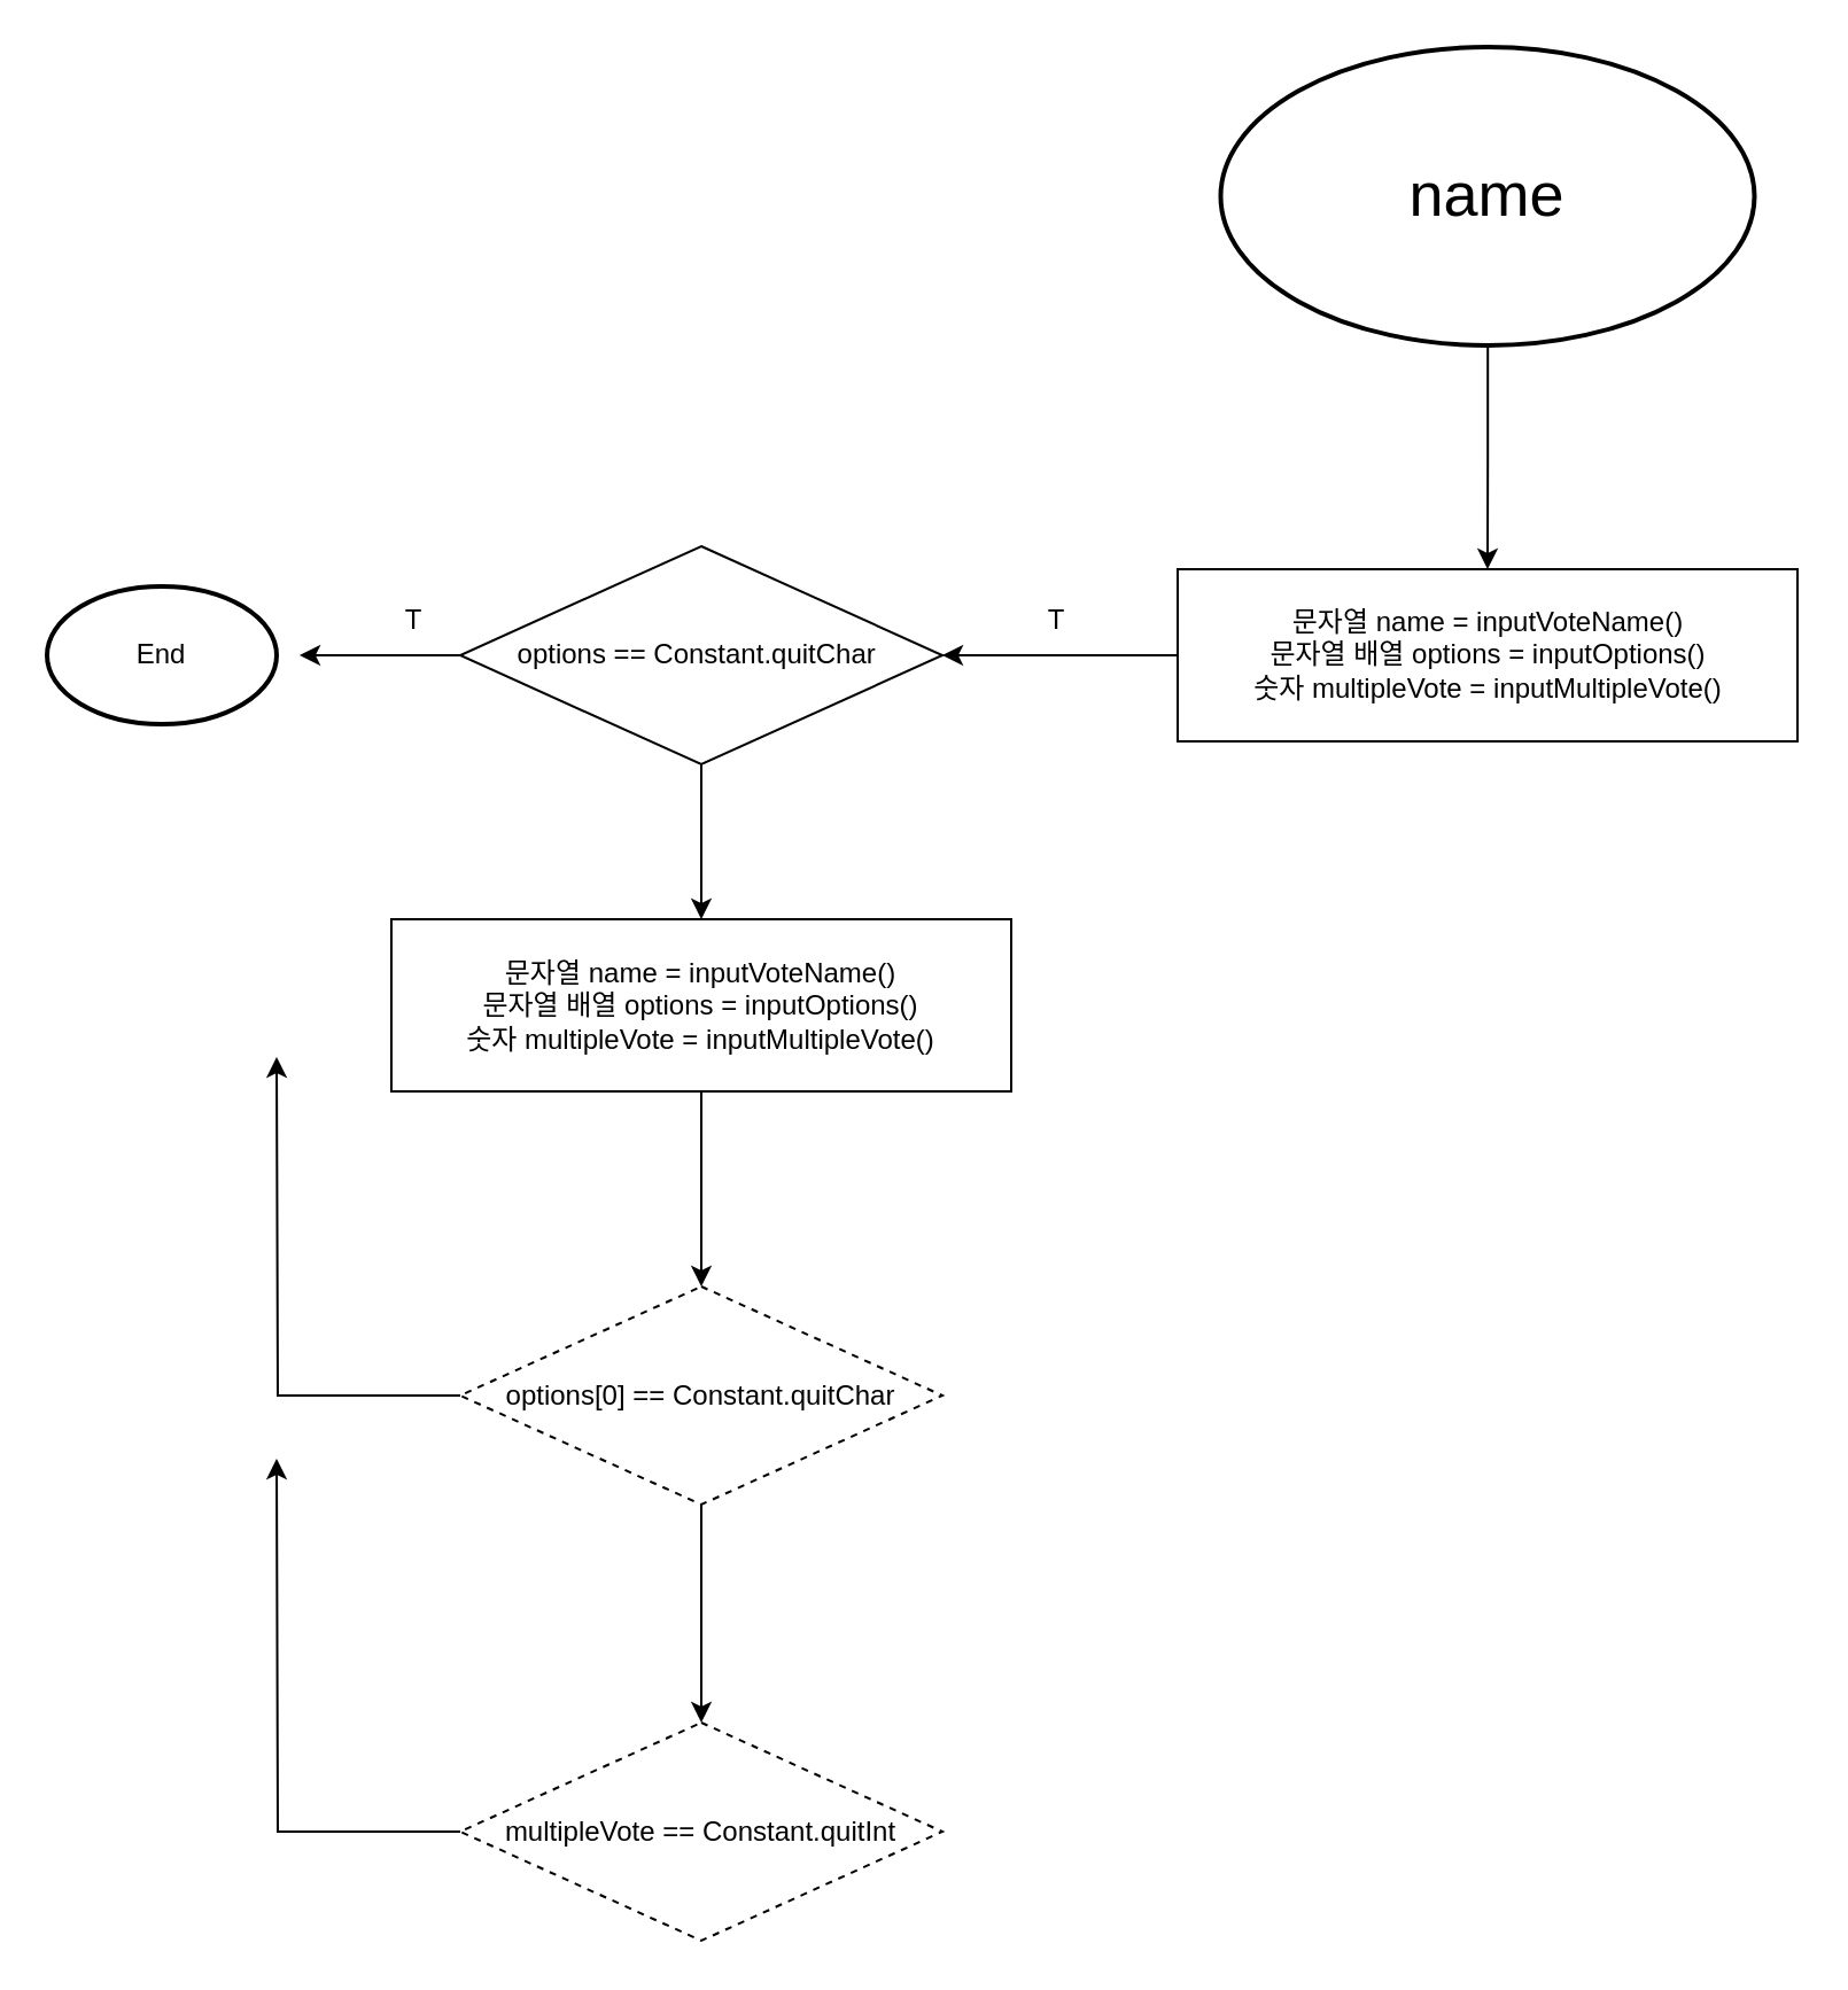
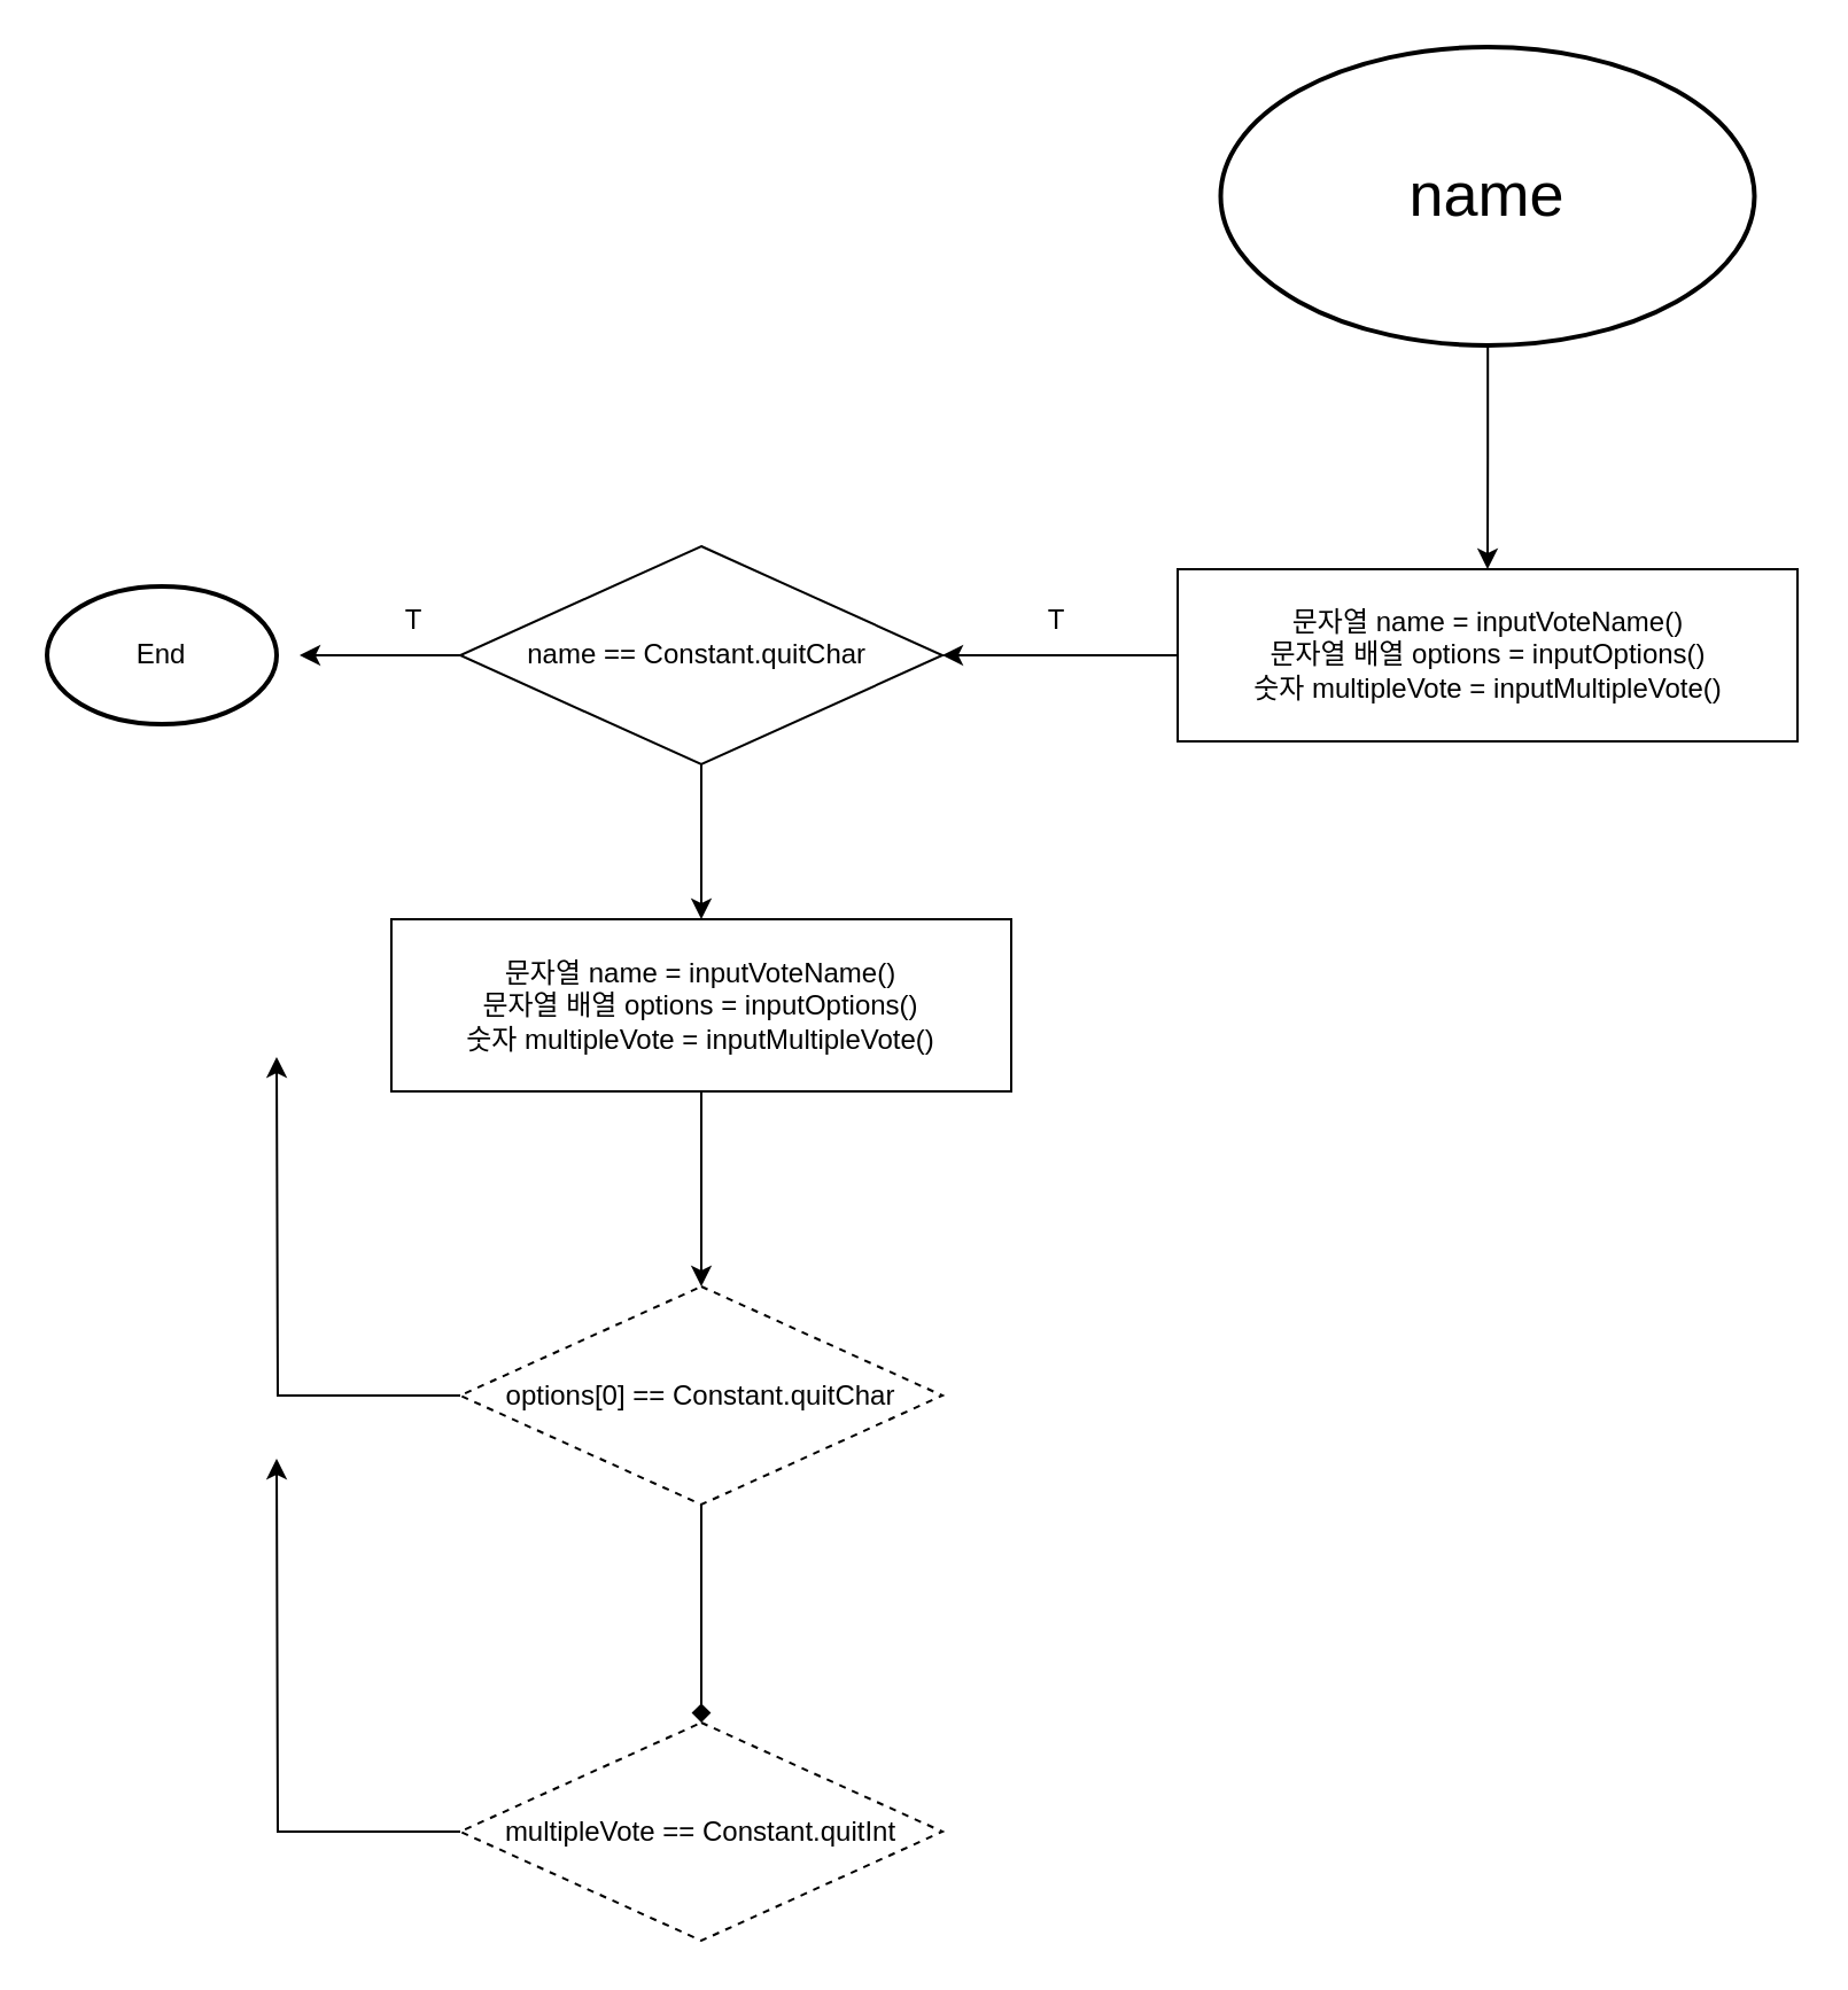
- <mxCell id="7" value="options == Constant.quitChar&amp;nbsp;" style="rhombus;whiteSpace=wrap;html=1;" vertex="1" parent="1"><mxGeometry x="200" y="237.5" width="210" height="95" as="geometry" /></mxCell>
+ <mxCell id="7" value="name == Constant.quitChar&amp;nbsp;" style="rhombus;whiteSpace=wrap;html=1;" vertex="1" parent="1"><mxGeometry x="200" y="237.5" width="210" height="95" as="geometry" /></mxCell>
- <mxCell id="9" value="" style="edgeStyle=orthogonalEdgeStyle;rounded=0;orthogonalLoop=1;jettySize=auto;html=1;" edge="1" parent="1" source="10" target="12"><mxGeometry relative="1" as="geometry" /></mxCell>
+ <mxCell id="9" value="" style="edgeStyle=orthogonalEdgeStyle;rounded=0;orthogonalLoop=1;jettySize=auto;html=1;endArrow=diamond;" edge="1" parent="1" source="10" target="12"><mxGeometry relative="1" as="geometry" /></mxCell>
